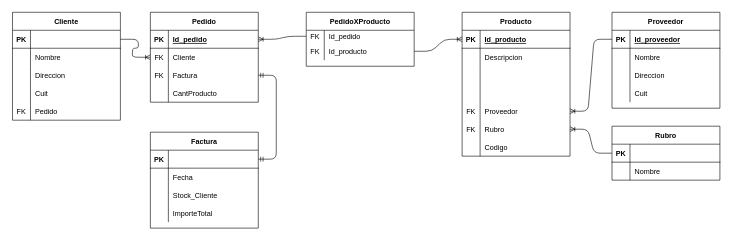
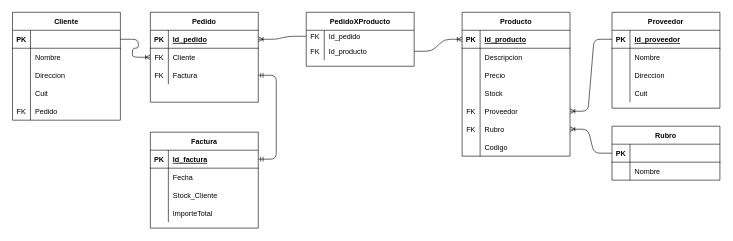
+ <mxCell id="39" value="Precio" style="shape=partialRectangle;connectable=0;fillColor=none;top=0;left=0;bottom=0;right=0;align=left;spacingLeft=6;overflow=hidden;" vertex="1" parent="37"><mxGeometry x="30" width="150" height="30" as="geometry" /></mxCell>
- <mxCell id="84" value="CantProducto" style="shape=partialRectangle;connectable=0;fillColor=none;top=0;left=0;bottom=0;right=0;align=left;spacingLeft=6;overflow=hidden;" vertex="1" parent="82"><mxGeometry x="30" width="150" height="30" as="geometry" /></mxCell>
+ <mxCell id="42" value="Stock" style="shape=partialRectangle;connectable=0;fillColor=none;top=0;left=0;bottom=0;right=0;align=left;spacingLeft=6;overflow=hidden;" vertex="1" parent="40"><mxGeometry x="30" width="150" height="30" as="geometry" /></mxCell>
+ <mxCell id="61" value="Id_factura" style="shape=partialRectangle;connectable=0;fillColor=none;top=0;left=0;bottom=0;right=0;align=left;spacingLeft=6;fontStyle=5;overflow=hidden;" vertex="1" parent="59"><mxGeometry x="30" width="150" height="30" as="geometry" /></mxCell>
